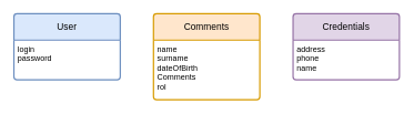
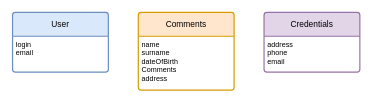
- <mxCell id="3" value="login&lt;br&gt;password" style="align=left;strokeColor=none;fillColor=none;spacingLeft=4;fontSize=12;verticalAlign=top;resizable=0;rotatable=0;part=1;html=1;" vertex="1" parent="2"><mxGeometry y="40" width="160" height="60" as="geometry" /></mxCell>
+ <mxCell id="3" value="login&lt;br&gt;email" style="align=left;strokeColor=none;fillColor=none;spacingLeft=4;fontSize=12;verticalAlign=top;resizable=0;rotatable=0;part=1;html=1;" vertex="1" parent="2"><mxGeometry y="40" width="160" height="60" as="geometry" /></mxCell>
- <mxCell id="7" value="address&lt;br&gt;phone&lt;br&gt;name" style="align=left;strokeColor=none;fillColor=none;spacingLeft=4;fontSize=12;verticalAlign=top;resizable=0;rotatable=0;part=1;html=1;" vertex="1" parent="6"><mxGeometry y="40" width="160" height="60" as="geometry" /></mxCell>
+ <mxCell id="7" value="address&lt;br&gt;phone&lt;br&gt;email" style="align=left;strokeColor=none;fillColor=none;spacingLeft=4;fontSize=12;verticalAlign=top;resizable=0;rotatable=0;part=1;html=1;" vertex="1" parent="6"><mxGeometry y="40" width="160" height="60" as="geometry" /></mxCell>
- <mxCell id="5" value="name&lt;br&gt;surname&lt;br&gt;dateOfBirth&lt;br&gt;Comments&lt;br&gt;rol" style="align=left;strokeColor=none;fillColor=none;spacingLeft=4;fontSize=12;verticalAlign=top;resizable=0;rotatable=0;part=1;html=1;" vertex="1" parent="4"><mxGeometry y="40" width="160" height="90" as="geometry" /></mxCell>
+ <mxCell id="5" value="name&lt;br&gt;surname&lt;br&gt;dateOfBirth&lt;br&gt;Comments&lt;br&gt;address" style="align=left;strokeColor=none;fillColor=none;spacingLeft=4;fontSize=12;verticalAlign=top;resizable=0;rotatable=0;part=1;html=1;" vertex="1" parent="4"><mxGeometry y="40" width="160" height="90" as="geometry" /></mxCell>
